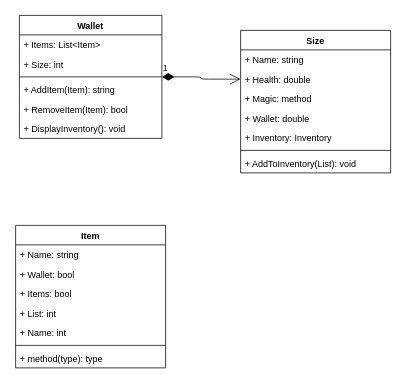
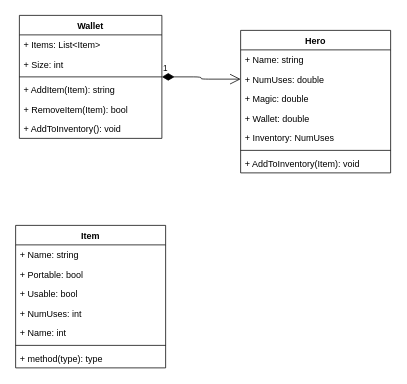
- <mxCell id="2" value="Size" style="swimlane;fontStyle=1;align=center;verticalAlign=top;childLayout=stackLayout;horizontal=1;startSize=26;horizontalStack=0;resizeParent=1;resizeParentMax=0;resizeLast=0;collapsible=1;marginBottom=0;" vertex="1" parent="1"><mxGeometry x="320" y="40" width="200" height="190" as="geometry" /></mxCell>
+ <mxCell id="2" value="Hero" style="swimlane;fontStyle=1;align=center;verticalAlign=top;childLayout=stackLayout;horizontal=1;startSize=26;horizontalStack=0;resizeParent=1;resizeParentMax=0;resizeLast=0;collapsible=1;marginBottom=0;" vertex="1" parent="1"><mxGeometry x="320" y="40" width="200" height="190" as="geometry" /></mxCell>
- <mxCell id="4" value="+ Health: double" style="text;strokeColor=none;fillColor=none;align=left;verticalAlign=top;spacingLeft=4;spacingRight=4;overflow=hidden;rotatable=0;points=[[0,0.5],[1,0.5]];portConstraint=eastwest;" vertex="1" parent="2"><mxGeometry y="52" width="200" height="26" as="geometry" /></mxCell>
+ <mxCell id="4" value="+ NumUses: double" style="text;strokeColor=none;fillColor=none;align=left;verticalAlign=top;spacingLeft=4;spacingRight=4;overflow=hidden;rotatable=0;points=[[0,0.5],[1,0.5]];portConstraint=eastwest;" vertex="1" parent="2"><mxGeometry y="52" width="200" height="26" as="geometry" /></mxCell>
- <mxCell id="5" value="+ Magic: method" style="text;strokeColor=none;fillColor=none;align=left;verticalAlign=top;spacingLeft=4;spacingRight=4;overflow=hidden;rotatable=0;points=[[0,0.5],[1,0.5]];portConstraint=eastwest;" vertex="1" parent="2"><mxGeometry y="78" width="200" height="26" as="geometry" /></mxCell>
+ <mxCell id="5" value="+ Magic: double" style="text;strokeColor=none;fillColor=none;align=left;verticalAlign=top;spacingLeft=4;spacingRight=4;overflow=hidden;rotatable=0;points=[[0,0.5],[1,0.5]];portConstraint=eastwest;" vertex="1" parent="2"><mxGeometry y="78" width="200" height="26" as="geometry" /></mxCell>
- <mxCell id="16" value="+ DisplayInventory(): void" style="text;strokeColor=none;fillColor=none;align=left;verticalAlign=top;spacingLeft=4;spacingRight=4;overflow=hidden;rotatable=0;points=[[0,0.5],[1,0.5]];portConstraint=eastwest;" vertex="1" parent="10"><mxGeometry y="138" width="190" height="26" as="geometry" /></mxCell>
+ <mxCell id="16" value="+ AddToInventory(): void" style="text;strokeColor=none;fillColor=none;align=left;verticalAlign=top;spacingLeft=4;spacingRight=4;overflow=hidden;rotatable=0;points=[[0,0.5],[1,0.5]];portConstraint=eastwest;" vertex="1" parent="10"><mxGeometry y="138" width="190" height="26" as="geometry" /></mxCell>
- <mxCell id="7" value="+ Inventory: Inventory" style="text;strokeColor=none;fillColor=none;align=left;verticalAlign=top;spacingLeft=4;spacingRight=4;overflow=hidden;rotatable=0;points=[[0,0.5],[1,0.5]];portConstraint=eastwest;" vertex="1" parent="2"><mxGeometry y="130" width="200" height="26" as="geometry" /></mxCell>
+ <mxCell id="7" value="+ Inventory: NumUses" style="text;strokeColor=none;fillColor=none;align=left;verticalAlign=top;spacingLeft=4;spacingRight=4;overflow=hidden;rotatable=0;points=[[0,0.5],[1,0.5]];portConstraint=eastwest;" vertex="1" parent="2"><mxGeometry y="130" width="200" height="26" as="geometry" /></mxCell>
- <mxCell id="9" value="+ AddToInventory(List): void" style="text;strokeColor=none;fillColor=none;align=left;verticalAlign=top;spacingLeft=4;spacingRight=4;overflow=hidden;rotatable=0;points=[[0,0.5],[1,0.5]];portConstraint=eastwest;" vertex="1" parent="2"><mxGeometry y="164" width="200" height="26" as="geometry" /></mxCell>
+ <mxCell id="9" value="+ AddToInventory(Item): void" style="text;strokeColor=none;fillColor=none;align=left;verticalAlign=top;spacingLeft=4;spacingRight=4;overflow=hidden;rotatable=0;points=[[0,0.5],[1,0.5]];portConstraint=eastwest;" vertex="1" parent="2"><mxGeometry y="164" width="200" height="26" as="geometry" /></mxCell>
- <mxCell id="19" value="+ Wallet: bool" style="text;strokeColor=none;fillColor=none;align=left;verticalAlign=top;spacingLeft=4;spacingRight=4;overflow=hidden;rotatable=0;points=[[0,0.5],[1,0.5]];portConstraint=eastwest;" vertex="1" parent="17"><mxGeometry y="52" width="200" height="26" as="geometry" /></mxCell>
+ <mxCell id="19" value="+ Portable: bool" style="text;strokeColor=none;fillColor=none;align=left;verticalAlign=top;spacingLeft=4;spacingRight=4;overflow=hidden;rotatable=0;points=[[0,0.5],[1,0.5]];portConstraint=eastwest;" vertex="1" parent="17"><mxGeometry y="52" width="200" height="26" as="geometry" /></mxCell>
- <mxCell id="20" value="+ Items: bool" style="text;strokeColor=none;fillColor=none;align=left;verticalAlign=top;spacingLeft=4;spacingRight=4;overflow=hidden;rotatable=0;points=[[0,0.5],[1,0.5]];portConstraint=eastwest;" vertex="1" parent="17"><mxGeometry y="78" width="200" height="26" as="geometry" /></mxCell>
+ <mxCell id="20" value="+ Usable: bool" style="text;strokeColor=none;fillColor=none;align=left;verticalAlign=top;spacingLeft=4;spacingRight=4;overflow=hidden;rotatable=0;points=[[0,0.5],[1,0.5]];portConstraint=eastwest;" vertex="1" parent="17"><mxGeometry y="78" width="200" height="26" as="geometry" /></mxCell>
- <mxCell id="21" value="+ List: int" style="text;strokeColor=none;fillColor=none;align=left;verticalAlign=top;spacingLeft=4;spacingRight=4;overflow=hidden;rotatable=0;points=[[0,0.5],[1,0.5]];portConstraint=eastwest;" vertex="1" parent="17"><mxGeometry y="104" width="200" height="26" as="geometry" /></mxCell>
+ <mxCell id="21" value="+ NumUses: int" style="text;strokeColor=none;fillColor=none;align=left;verticalAlign=top;spacingLeft=4;spacingRight=4;overflow=hidden;rotatable=0;points=[[0,0.5],[1,0.5]];portConstraint=eastwest;" vertex="1" parent="17"><mxGeometry y="104" width="200" height="26" as="geometry" /></mxCell>
